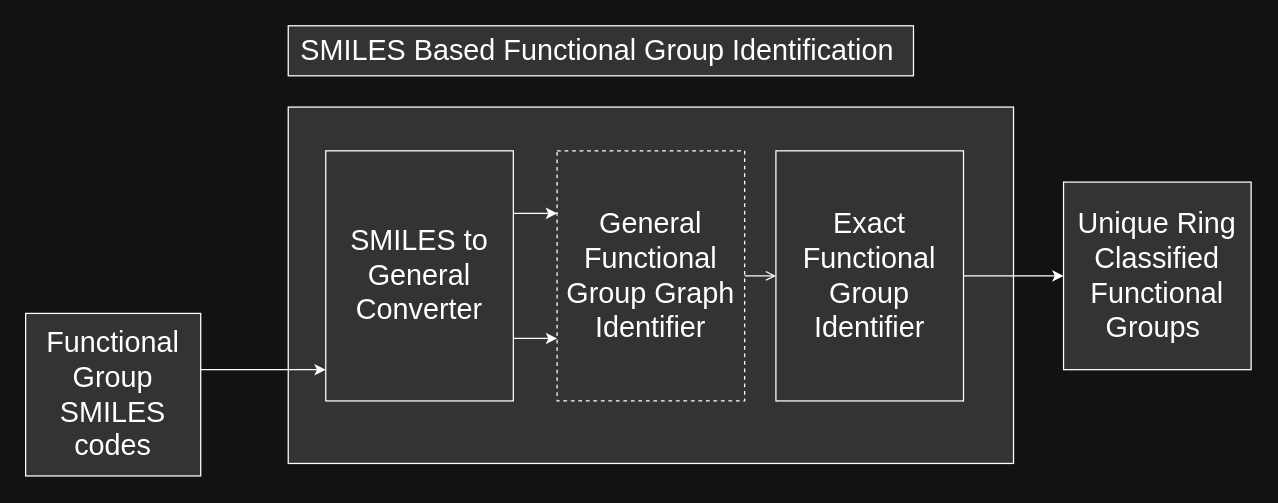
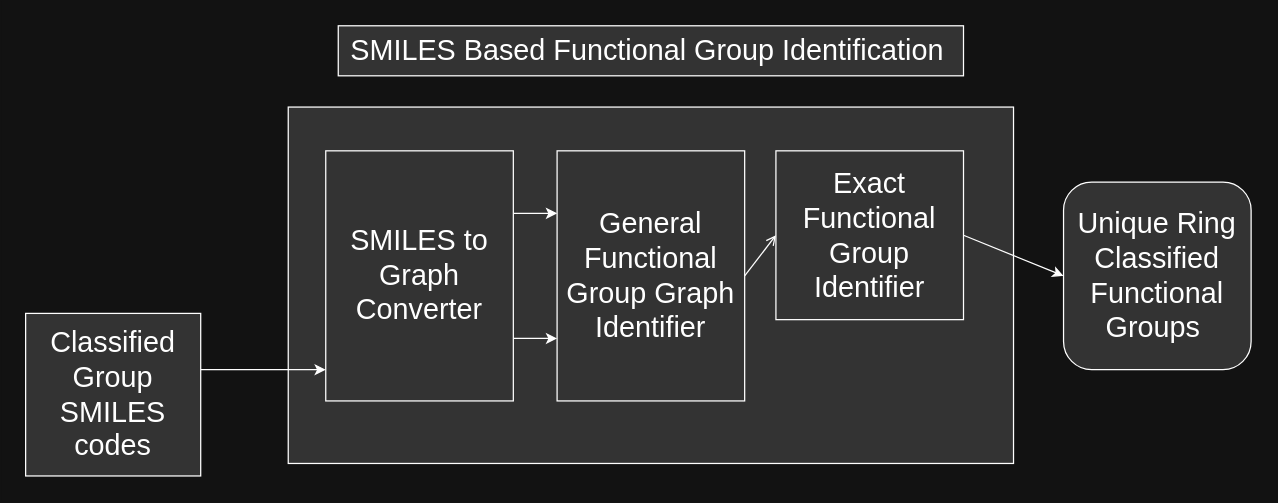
- <mxCell id="10" value="SMILES Based Functional Group Identification&amp;nbsp;" style="text;html=1;align=center;verticalAlign=middle;resizable=0;points=[];autosize=1;strokeColor=#FFFFFF;fillColor=#333333;fontSize=23;fontColor=#FFFFFF;labelBorderColor=none;labelBackgroundColor=none;" parent="1" vertex="1"><mxGeometry x="230" y="20" width="500" height="40" as="geometry" /></mxCell>
+ <mxCell id="10" value="SMILES Based Functional Group Identification&amp;nbsp;" style="text;html=1;align=center;verticalAlign=middle;resizable=0;points=[];autosize=1;strokeColor=#FFFFFF;fillColor=#333333;fontSize=23;fontColor=#FFFFFF;labelBorderColor=none;labelBackgroundColor=none;" parent="1" vertex="1"><mxGeometry x="270" y="20" width="500" height="40" as="geometry" /></mxCell>
- <mxCell id="5" value="SMILES to General Converter" style="rounded=0;whiteSpace=wrap;html=1;fillColor=#333333;fontColor=#FFFFFF;labelBorderColor=none;labelBackgroundColor=none;strokeColor=#FFFFFF;fontSize=23;" parent="1" vertex="1"><mxGeometry x="260" y="120" width="150" height="200" as="geometry" /></mxCell>
+ <mxCell id="5" value="SMILES to Graph Converter" style="rounded=0;whiteSpace=wrap;html=1;fillColor=#333333;fontColor=#FFFFFF;labelBorderColor=none;labelBackgroundColor=none;strokeColor=#FFFFFF;fontSize=23;" parent="1" vertex="1"><mxGeometry x="260" y="120" width="150" height="200" as="geometry" /></mxCell>
- <mxCell id="6" value="General Functional Group Graph Identifier" style="rounded=0;whiteSpace=wrap;html=1;fillColor=#333333;fontColor=#FFFFFF;labelBorderColor=none;labelBackgroundColor=none;strokeColor=#FFFFFF;fontSize=23;dashed=1;" parent="1" vertex="1"><mxGeometry x="445" y="120" width="150" height="200" as="geometry" /></mxCell>
+ <mxCell id="6" value="General Functional Group Graph Identifier" style="rounded=0;whiteSpace=wrap;html=1;fillColor=#333333;fontColor=#FFFFFF;labelBorderColor=none;labelBackgroundColor=none;strokeColor=#FFFFFF;fontSize=23;" parent="1" vertex="1"><mxGeometry x="445" y="120" width="150" height="200" as="geometry" /></mxCell>
- <mxCell id="8" value="Exact Functional Group Identifier" style="rounded=0;whiteSpace=wrap;html=1;fillColor=#333333;fontColor=#FFFFFF;labelBorderColor=none;labelBackgroundColor=none;strokeColor=#FFFFFF;fontSize=23;" parent="1" vertex="1"><mxGeometry x="620" y="120" width="150" height="200" as="geometry" /></mxCell>
+ <mxCell id="8" value="Exact Functional Group Identifier" style="rounded=0;whiteSpace=wrap;html=1;fillColor=#333333;fontColor=#FFFFFF;labelBorderColor=none;labelBackgroundColor=none;strokeColor=#FFFFFF;fontSize=23;" parent="1" vertex="1"><mxGeometry x="620" y="120" width="150" height="135" as="geometry" /></mxCell>
- <mxCell id="11" value="&lt;span style=&quot;&quot;&gt;Unique Ring Classified Functional Groups&amp;nbsp;&lt;/span&gt;" style="rounded=0;whiteSpace=wrap;html=1;fillColor=#333333;fontColor=#FFFFFF;labelBorderColor=none;labelBackgroundColor=none;strokeColor=#FFFFFF;fontSize=23;" vertex="1" parent="1"><mxGeometry x="850" y="145" width="150" height="150" as="geometry" /></mxCell>
+ <mxCell id="11" value="&lt;span style=&quot;&quot;&gt;Unique Ring Classified Functional Groups&amp;nbsp;&lt;/span&gt;" style="whiteSpace=wrap;html=1;fillColor=#333333;fontColor=#FFFFFF;labelBorderColor=none;labelBackgroundColor=none;strokeColor=#FFFFFF;fontSize=23;rounded=1;" vertex="1" parent="1"><mxGeometry x="850" y="145" width="150" height="150" as="geometry" /></mxCell>
- <mxCell id="12" value="&lt;span style=&quot;&quot;&gt;Functional Group SMILES codes&lt;/span&gt;" style="rounded=0;whiteSpace=wrap;html=1;fillColor=#333333;fontColor=#FFFFFF;labelBorderColor=none;labelBackgroundColor=none;strokeColor=#FFFFFF;fontSize=23;" vertex="1" parent="1"><mxGeometry x="20" y="250" width="140" height="130" as="geometry" /></mxCell>
+ <mxCell id="12" value="&lt;span style=&quot;&quot;&gt;Classified Group SMILES codes&lt;/span&gt;" style="rounded=0;whiteSpace=wrap;html=1;fillColor=#333333;fontColor=#FFFFFF;labelBorderColor=none;labelBackgroundColor=none;strokeColor=#FFFFFF;fontSize=23;" vertex="1" parent="1"><mxGeometry x="20" y="250" width="140" height="130" as="geometry" /></mxCell>
